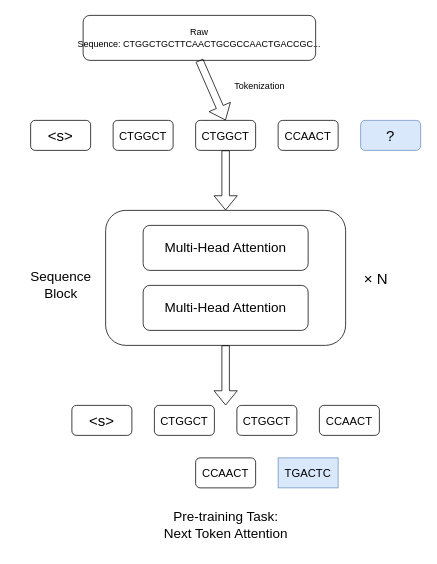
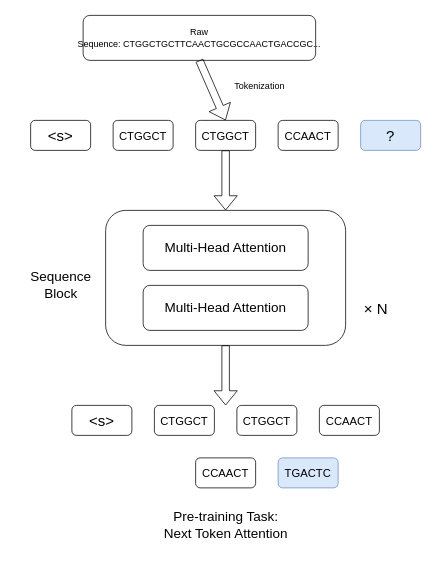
- <mxCell id="14" value="&lt;font style=&quot;font-size: 20px;&quot;&gt;× N&lt;/font&gt;" style="text;html=1;align=center;verticalAlign=middle;resizable=0;points=[];autosize=1;strokeColor=none;fillColor=none;" vertex="1" parent="1"><mxGeometry x="470" y="350" width="60" height="40" as="geometry" /></mxCell>
+ <mxCell id="14" value="&lt;font style=&quot;font-size: 20px;&quot;&gt;× N&lt;/font&gt;" style="text;html=1;align=center;verticalAlign=middle;resizable=0;points=[];autosize=1;strokeColor=none;fillColor=none;" vertex="1" parent="1"><mxGeometry x="470" y="390" width="60" height="40" as="geometry" /></mxCell>
- <mxCell id="21" value="&lt;font style=&quot;font-size: 15px;&quot;&gt;TGACTC&lt;/font&gt;" style="whiteSpace=wrap;html=1;fillColor=#dae8fc;strokeColor=#6c8ebf;rounded=0;" vertex="1" parent="1"><mxGeometry x="370" y="610" width="80" height="40" as="geometry" /></mxCell>
+ <mxCell id="21" value="&lt;font style=&quot;font-size: 15px;&quot;&gt;TGACTC&lt;/font&gt;" style="rounded=1;whiteSpace=wrap;html=1;fillColor=#dae8fc;strokeColor=#6c8ebf;" vertex="1" parent="1"><mxGeometry x="370" y="610" width="80" height="40" as="geometry" /></mxCell>
